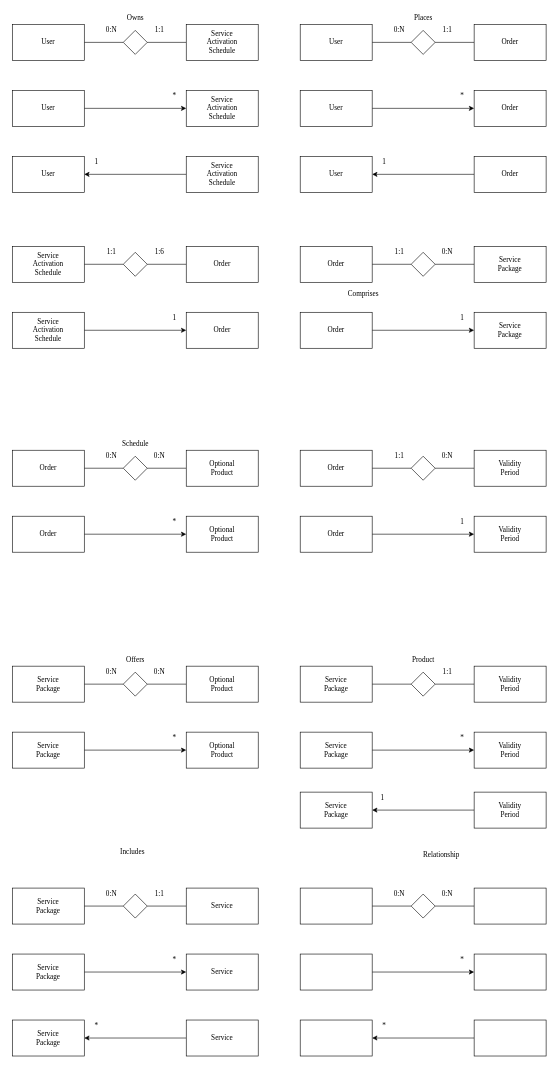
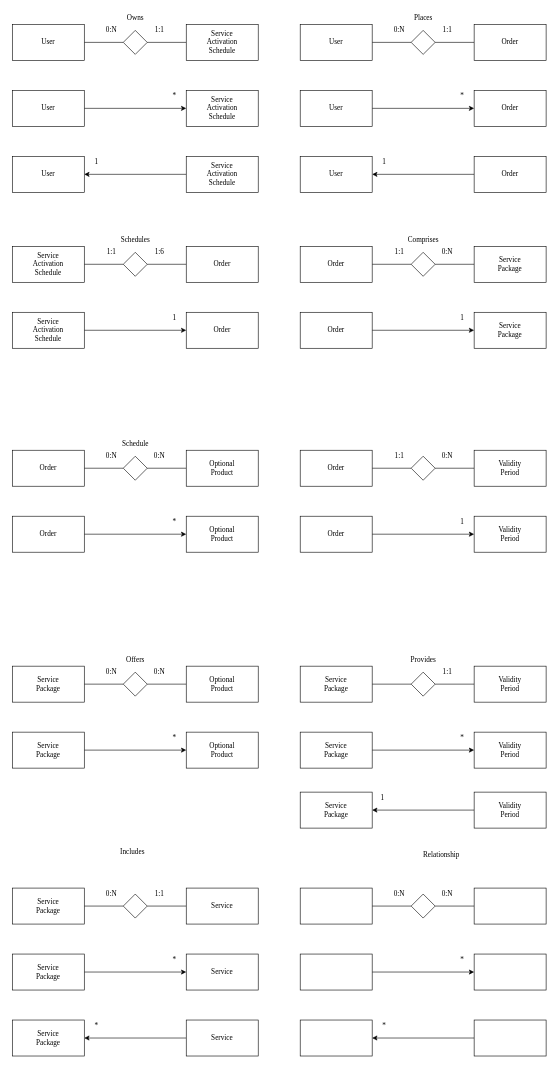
+ <mxCell id="129" value="Schedules" style="text;html=1;align=center;verticalAlign=middle;resizable=0;points=[];autosize=1;strokeColor=none;fillColor=none;fontFamily=Verdana;" parent="1" vertex="1"><mxGeometry x="185" y="390" width="80" height="20" as="geometry" /></mxCell>
- <mxCell id="135" value="Comprises" style="text;html=1;align=center;verticalAlign=middle;resizable=0;points=[];autosize=1;strokeColor=none;fillColor=none;fontFamily=Verdana;" parent="1" vertex="1"><mxGeometry x="565" y="480" width="80" height="20" as="geometry" /></mxCell>
+ <mxCell id="135" value="Comprises" style="text;html=1;align=center;verticalAlign=middle;resizable=0;points=[];autosize=1;strokeColor=none;fillColor=none;fontFamily=Verdana;" parent="1" vertex="1"><mxGeometry x="665" y="390" width="80" height="20" as="geometry" /></mxCell>
- <mxCell id="134" value="Product" style="text;html=1;align=center;verticalAlign=middle;resizable=0;points=[];autosize=1;strokeColor=none;fillColor=none;fontFamily=Verdana;" parent="1" vertex="1"><mxGeometry x="670" y="1090" width="70" height="20" as="geometry" /></mxCell>
+ <mxCell id="134" value="Provides" style="text;html=1;align=center;verticalAlign=middle;resizable=0;points=[];autosize=1;strokeColor=none;fillColor=none;fontFamily=Verdana;" parent="1" vertex="1"><mxGeometry x="670" y="1090" width="70" height="20" as="geometry" /></mxCell>
